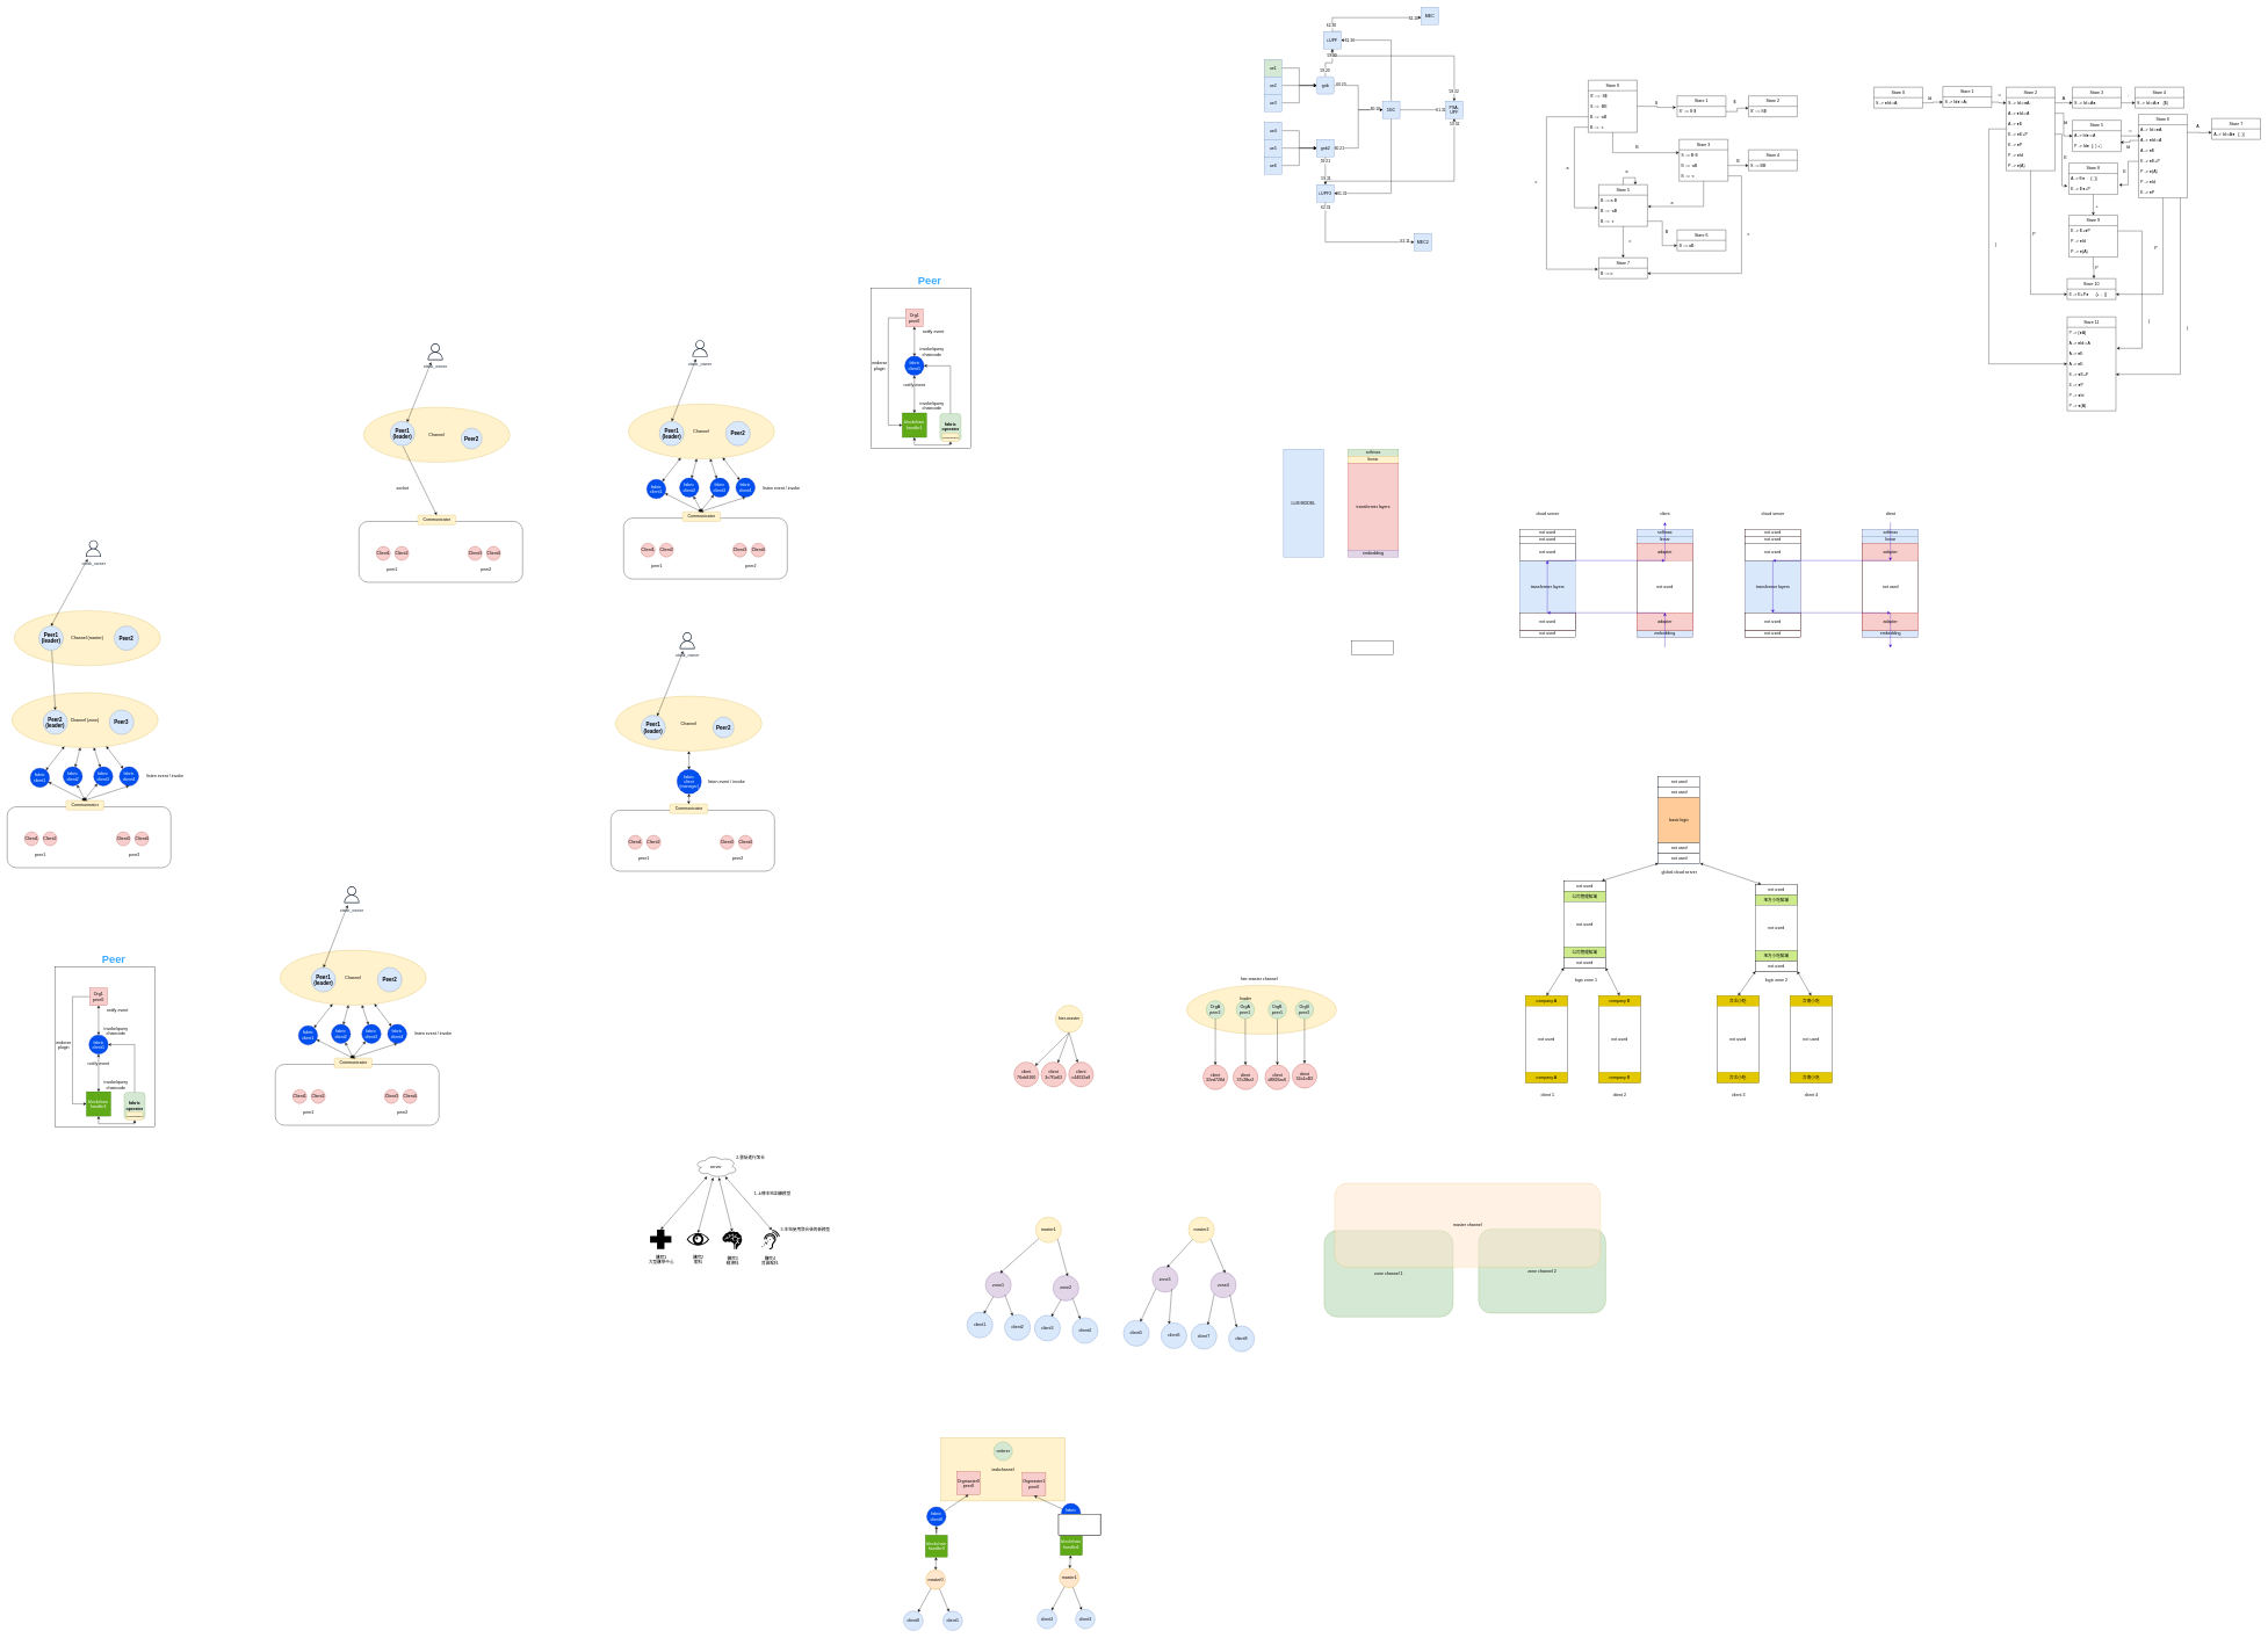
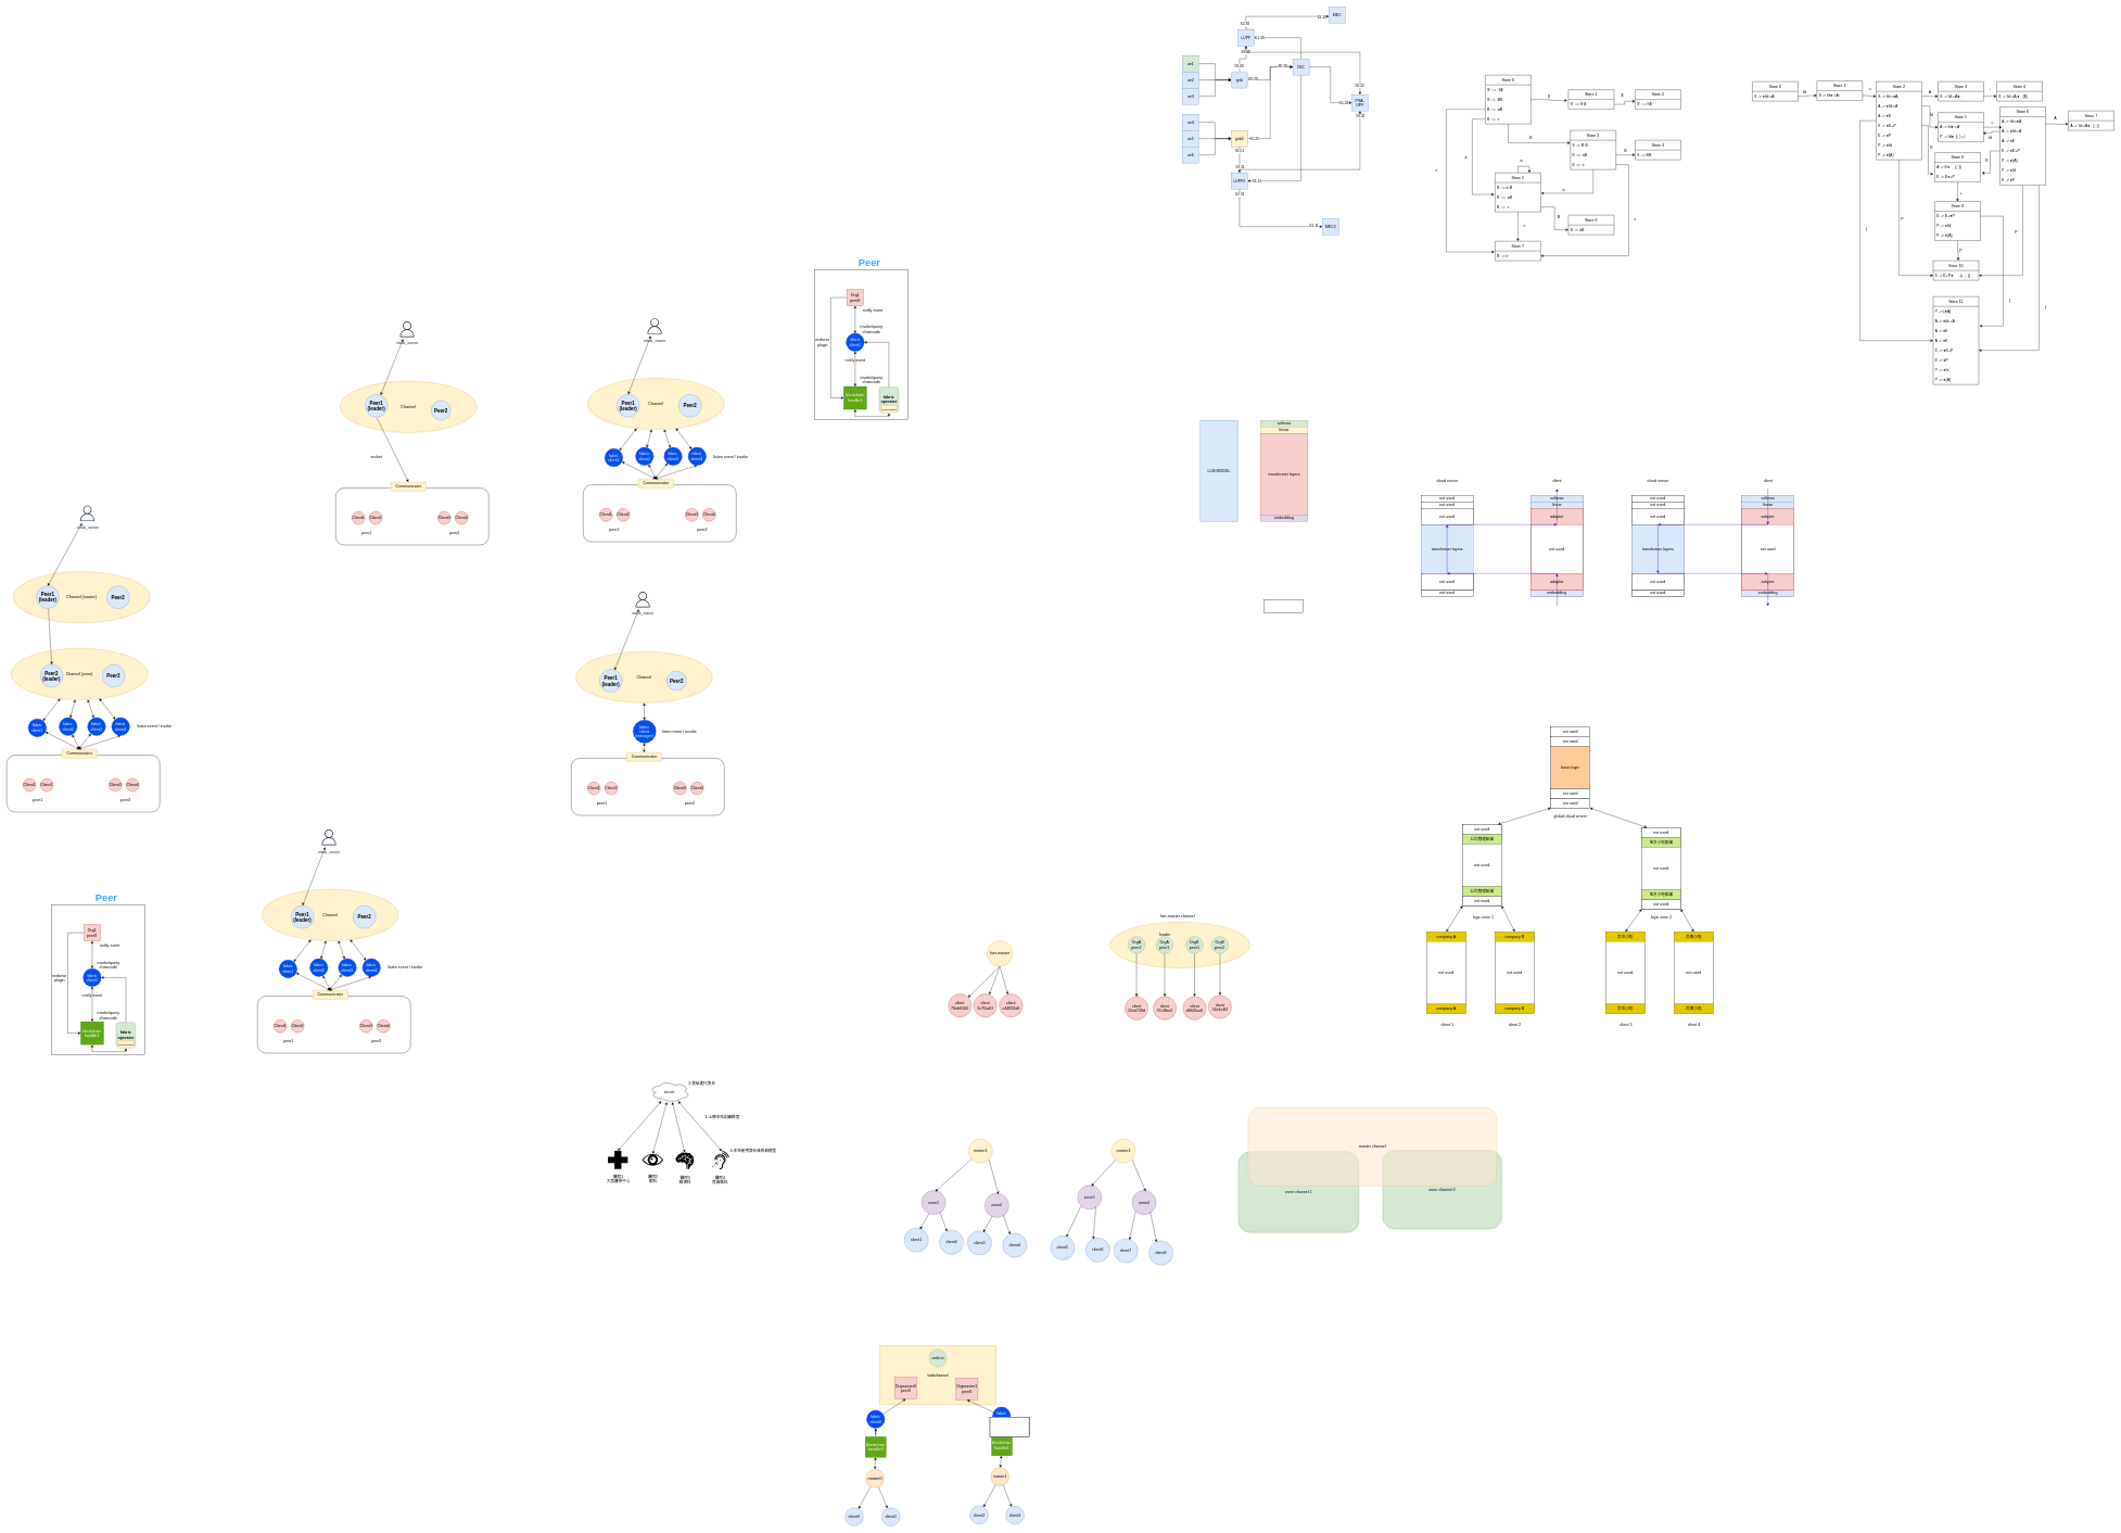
- <mxCell id="27" value="5GC" style="whiteSpace=wrap;html=1;aspect=fixed;fillColor=#dae8fc;strokeColor=#6c8ebf;" parent="1" vertex="1"><mxGeometry x="3969" y="290" width="50" height="50" as="geometry" /></mxCell>
+ <mxCell id="27" value="5GC" style="whiteSpace=wrap;html=1;aspect=fixed;fillColor=#dae8fc;strokeColor=#6c8ebf;" parent="1" vertex="1"><mxGeometry x="3969" y="180" width="50" height="50" as="geometry" /></mxCell>
- <mxCell id="40" value="gnb2" style="whiteSpace=wrap;html=1;aspect=fixed;fillColor=#dae8fc;strokeColor=#6c8ebf;" parent="1" vertex="1"><mxGeometry x="3780" y="400" width="50" height="50" as="geometry" /></mxCell>
+ <mxCell id="40" value="gnb2" style="whiteSpace=wrap;html=1;aspect=fixed;fillColor=#fff2cc;strokeColor=#6c8ebf;" parent="1" vertex="1"><mxGeometry x="3780" y="400" width="50" height="50" as="geometry" /></mxCell>
